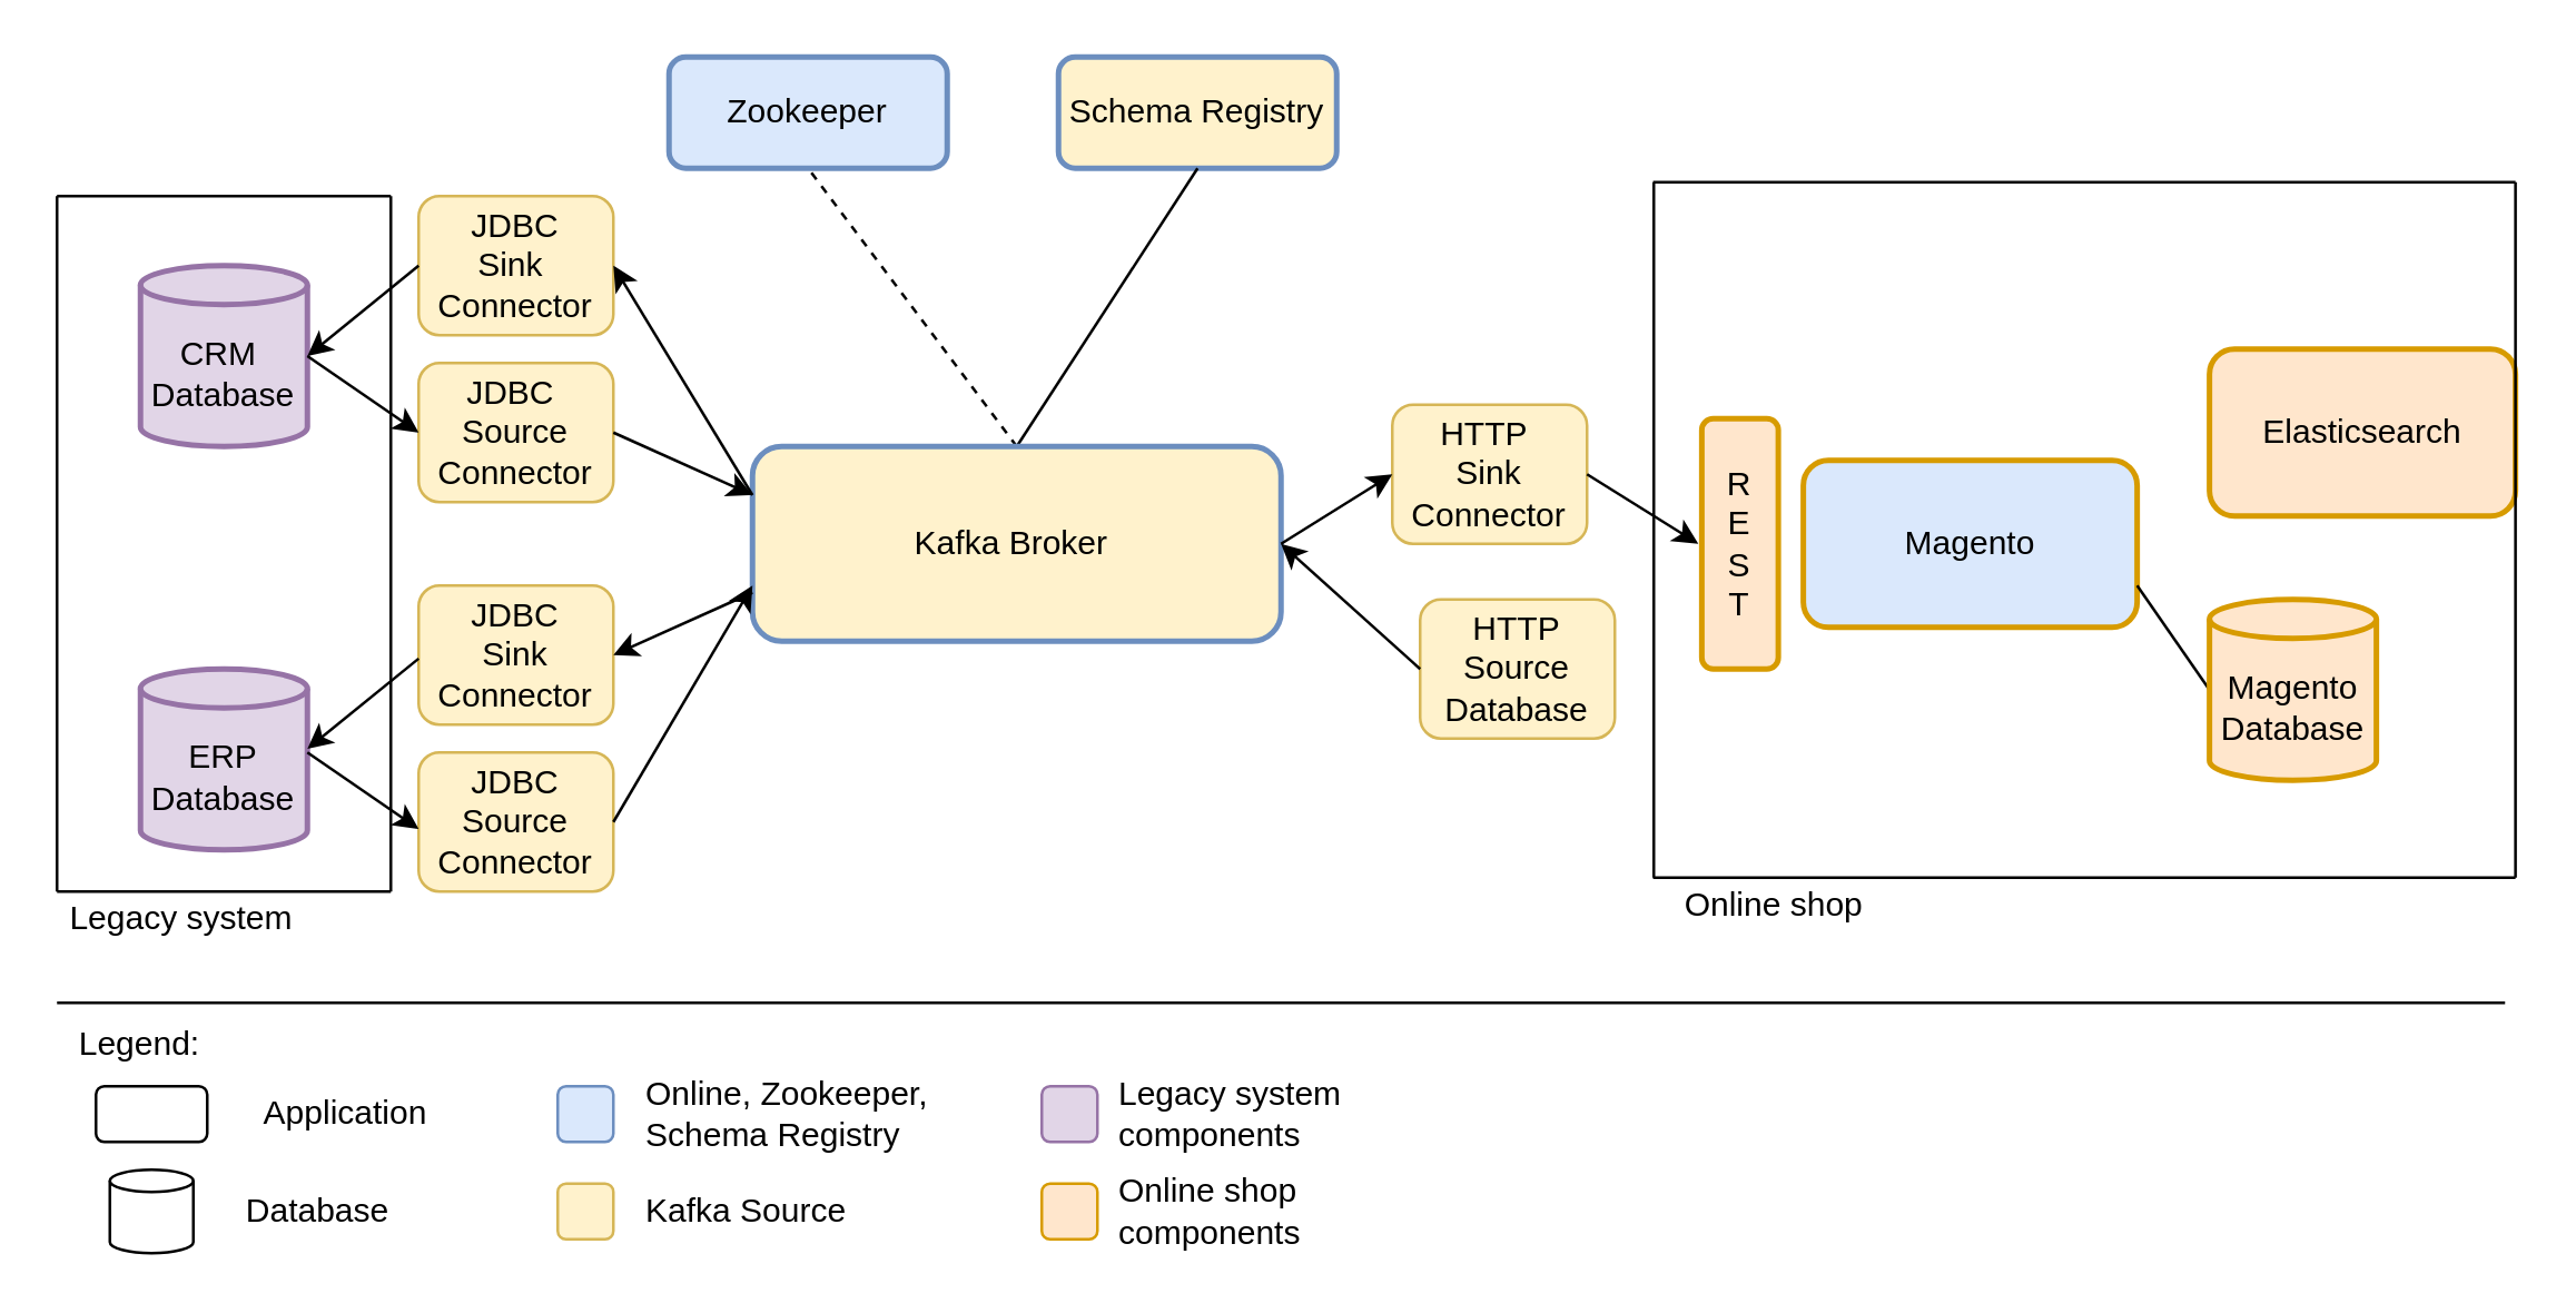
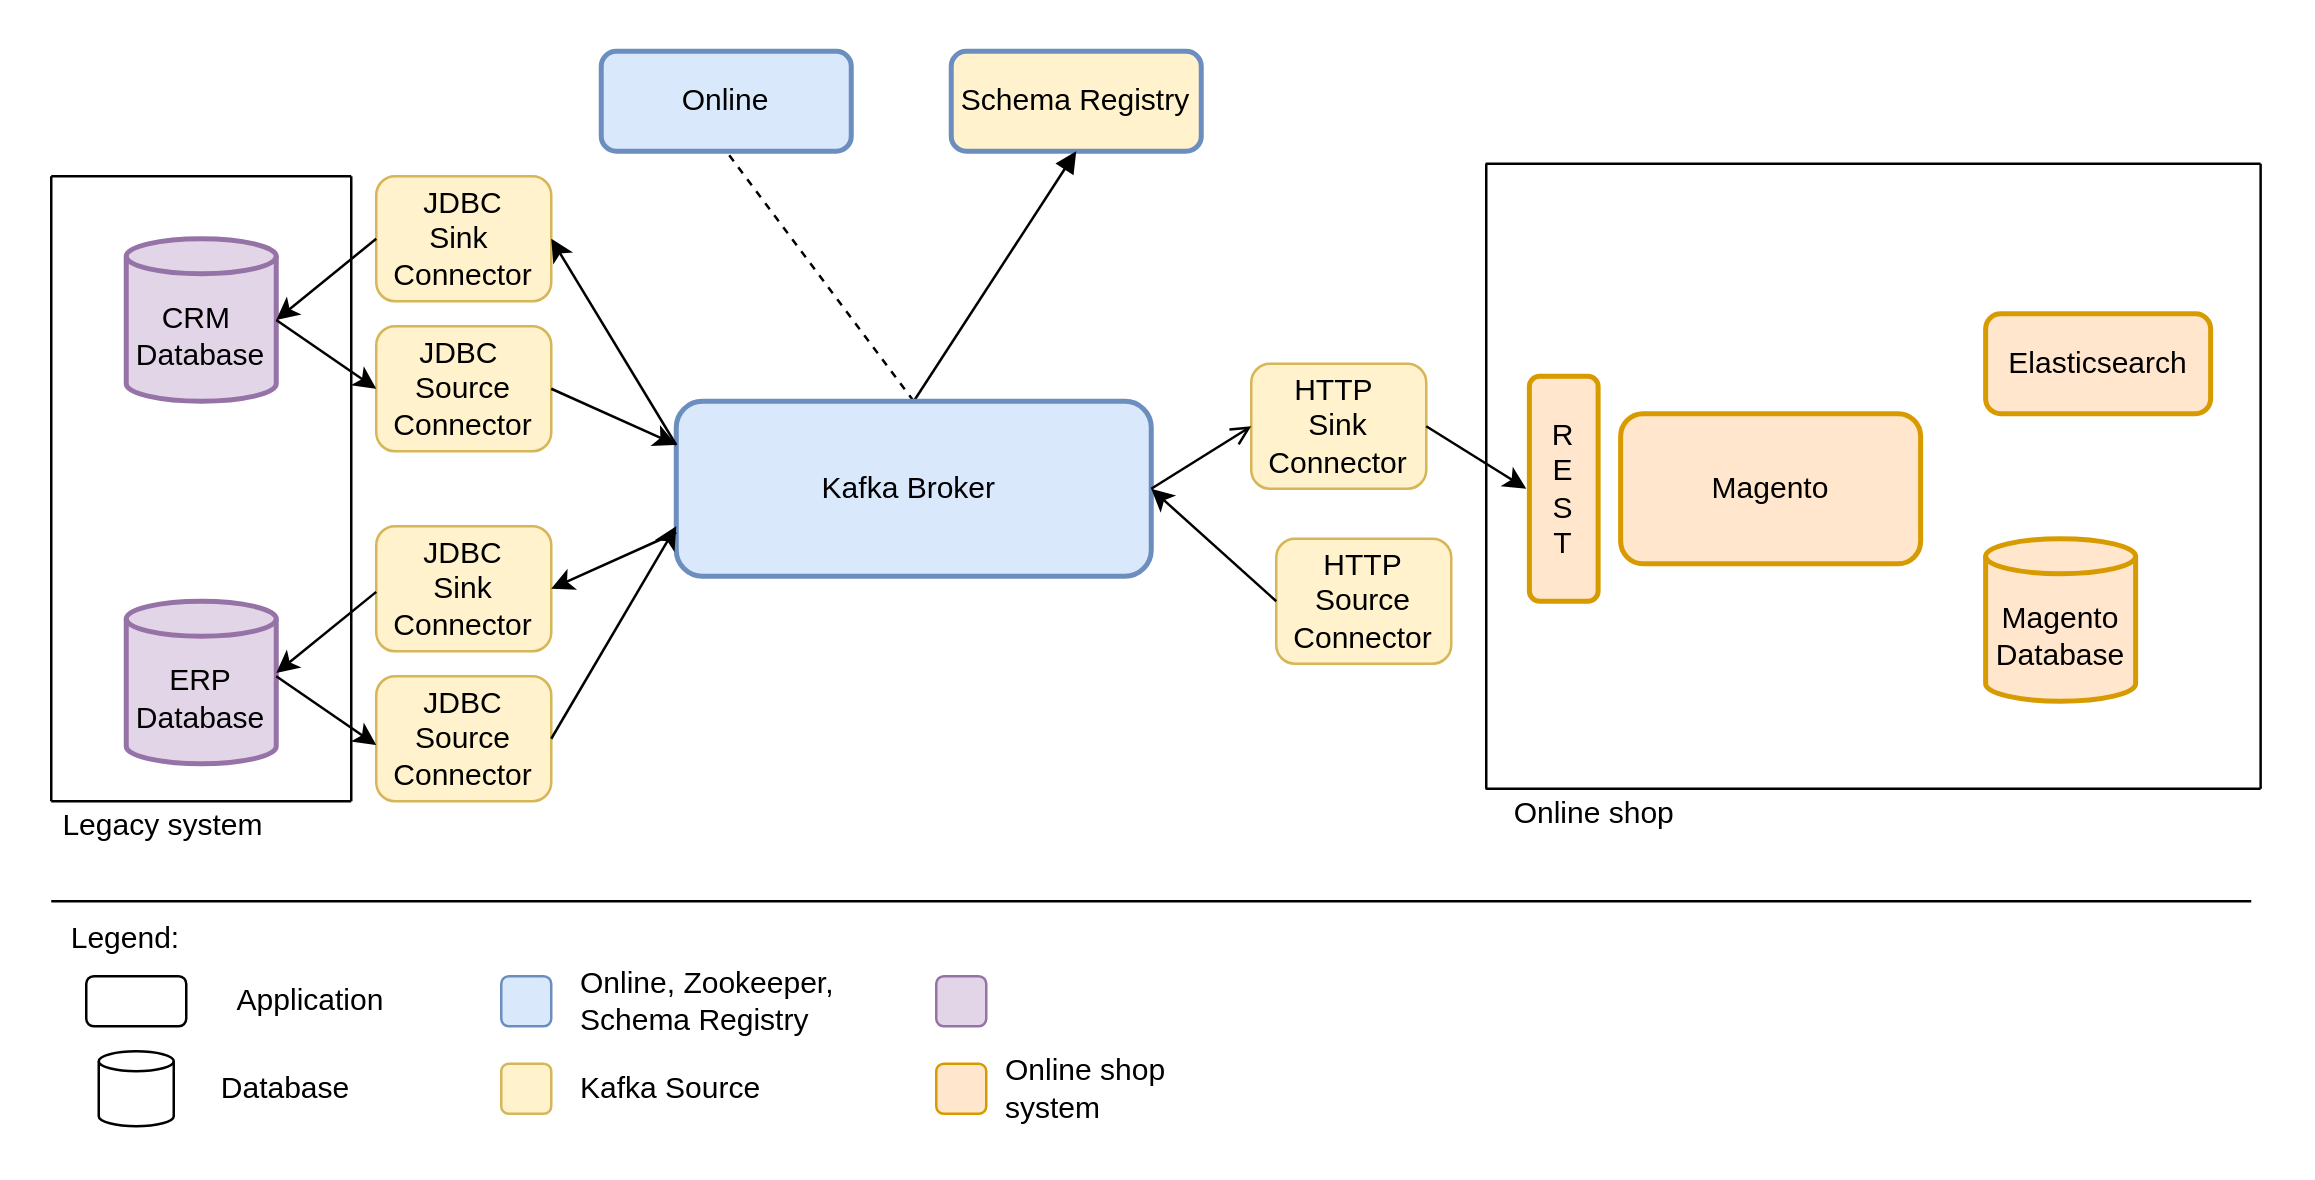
- <mxCell id="18" value="Zookeeper" style="rounded=1;whiteSpace=wrap;html=1;strokeWidth=2;strokeColor=#6c8ebf;fillColor=#dae8fc;" parent="1" vertex="1"><mxGeometry x="240" y="20" width="100" height="40" as="geometry" /></mxCell>
+ <mxCell id="18" value="Online" style="rounded=1;whiteSpace=wrap;html=1;strokeWidth=2;strokeColor=#6c8ebf;fillColor=#dae8fc;" parent="1" vertex="1"><mxGeometry x="240" y="20" width="100" height="40" as="geometry" /></mxCell>
- <mxCell id="20" value="" style="endArrow=none;html=1;rounded=0;strokeWidth=1;exitX=0.5;exitY=0;exitDx=0;exitDy=0;entryX=0.5;entryY=1;entryDx=0;entryDy=0;" parent="1" source="49" target="19" edge="1"><mxGeometry width="50" height="50" relative="1" as="geometry"><mxPoint x="365" y="105" as="sourcePoint" /><mxPoint x="411" y="215" as="targetPoint" /></mxGeometry></mxCell>
+ <mxCell id="20" value="" style="endArrow=block;html=1;rounded=0;strokeWidth=1;exitX=0.5;exitY=0;exitDx=0;exitDy=0;entryX=0.5;entryY=1;entryDx=0;entryDy=0;" parent="1" source="49" target="19" edge="1"><mxGeometry width="50" height="50" relative="1" as="geometry"><mxPoint x="365" y="105" as="sourcePoint" /><mxPoint x="411" y="215" as="targetPoint" /></mxGeometry></mxCell>
- <mxCell id="4" value="Elasticsearch" style="rounded=1;whiteSpace=wrap;html=1;strokeColor=#d79b00;strokeWidth=2;fillColor=#ffe6cc;" parent="1" vertex="1"><mxGeometry x="793.75" y="125" width="110" height="60" as="geometry" /></mxCell>
+ <mxCell id="4" value="Elasticsearch" style="rounded=1;whiteSpace=wrap;html=1;strokeColor=#d79b00;strokeWidth=2;fillColor=#ffe6cc;" parent="1" vertex="1"><mxGeometry x="793.75" y="125" width="90" height="40" as="geometry" /></mxCell>
- <mxCell id="50" value="" style="endArrow=classic;html=1;rounded=0;strokeWidth=1;entryX=0;entryY=0.5;entryDx=0;entryDy=0;exitX=1;exitY=0.5;exitDx=0;exitDy=0;" parent="1" source="49" target="26" edge="1"><mxGeometry width="50" height="50" relative="1" as="geometry"><mxPoint x="470" y="140" as="sourcePoint" /><mxPoint x="331" y="240" as="targetPoint" /></mxGeometry></mxCell>
+ <mxCell id="50" value="" style="endArrow=open;html=1;rounded=0;strokeWidth=1;entryX=0;entryY=0.5;entryDx=0;entryDy=0;exitX=1;exitY=0.5;exitDx=0;exitDy=0;" parent="1" source="49" target="26" edge="1"><mxGeometry width="50" height="50" relative="1" as="geometry"><mxPoint x="470" y="140" as="sourcePoint" /><mxPoint x="331" y="240" as="targetPoint" /></mxGeometry></mxCell>
- <mxCell id="49" value="Kafka Broker&amp;nbsp;" style="rounded=1;whiteSpace=wrap;html=1;strokeWidth=2;strokeColor=#6c8ebf;fillColor=#fff2cc;" parent="1" vertex="1"><mxGeometry x="270" y="160" width="190" height="70" as="geometry" /></mxCell>
+ <mxCell id="49" value="Kafka Broker&amp;nbsp;" style="rounded=1;whiteSpace=wrap;html=1;strokeWidth=2;strokeColor=#6c8ebf;fillColor=#dae8fc;" parent="1" vertex="1"><mxGeometry x="270" y="160" width="190" height="70" as="geometry" /></mxCell>
- <mxCell id="2" value="Magento" style="rounded=1;whiteSpace=wrap;html=1;strokeWidth=2;strokeColor=#d79b00;fillColor=#dae8fc;" parent="1" vertex="1"><mxGeometry x="647.75" y="165" width="120" height="60" as="geometry" /></mxCell>
+ <mxCell id="2" value="Magento" style="rounded=1;whiteSpace=wrap;html=1;strokeWidth=2;strokeColor=#d79b00;fillColor=#ffe6cc;" parent="1" vertex="1"><mxGeometry x="647.75" y="165" width="120" height="60" as="geometry" /></mxCell>
- <mxCell id="3" value="" style="endArrow=none;html=1;exitX=1;exitY=0.75;exitDx=0;exitDy=0;entryX=0;entryY=0.5;entryDx=0;entryDy=0;entryPerimeter=0;" parent="1" source="2" target="17" edge="1"><mxGeometry width="50" height="50" relative="1" as="geometry"><mxPoint x="803.75" y="375" as="sourcePoint" /><mxPoint x="793.75" y="250" as="targetPoint" /></mxGeometry></mxCell>
- <mxCell id="27" value="HTTP&lt;br&gt;Source Database" style="rounded=1;whiteSpace=wrap;html=1;strokeWidth=1;fillColor=#fff2cc;strokeColor=#d6b656;" parent="1" vertex="1"><mxGeometry x="510" y="215" width="70" height="50" as="geometry" /></mxCell>
+ <mxCell id="27" value="HTTP&lt;br&gt;Source Connector" style="rounded=1;whiteSpace=wrap;html=1;strokeWidth=1;fillColor=#fff2cc;strokeColor=#d6b656;" parent="1" vertex="1"><mxGeometry x="510" y="215" width="70" height="50" as="geometry" /></mxCell>
- <mxCell id="46" value="Legacy system components" style="text;html=1;strokeColor=none;fillColor=none;align=left;verticalAlign=middle;whiteSpace=wrap;rounded=0;" parent="1" vertex="1"><mxGeometry x="400" y="390" width="110" height="20" as="geometry" /></mxCell>
- <mxCell id="48" value="Online shop&amp;nbsp;&lt;br&gt;components" style="text;html=1;strokeColor=none;fillColor=none;align=left;verticalAlign=middle;whiteSpace=wrap;rounded=0;" parent="1" vertex="1"><mxGeometry x="400" y="425" width="110" height="20" as="geometry" /></mxCell>
+ <mxCell id="48" value="Online shop&amp;nbsp;&lt;br&gt;system" style="text;html=1;strokeColor=none;fillColor=none;align=left;verticalAlign=middle;whiteSpace=wrap;rounded=0;" parent="1" vertex="1"><mxGeometry x="400" y="425" width="110" height="20" as="geometry" /></mxCell>
